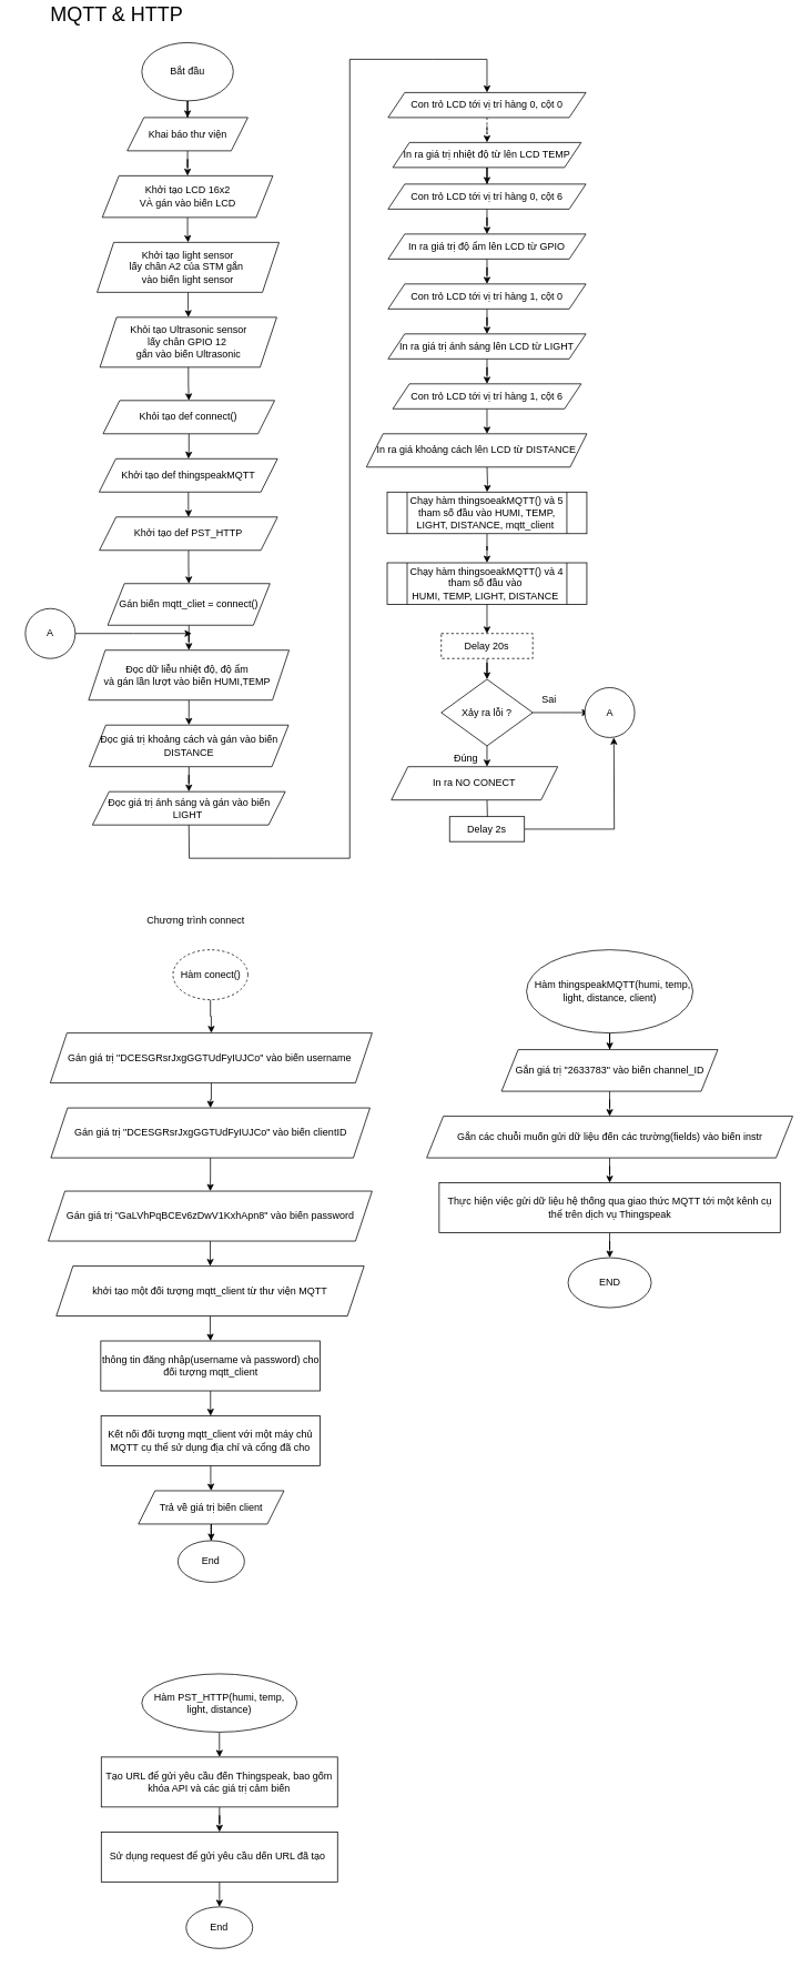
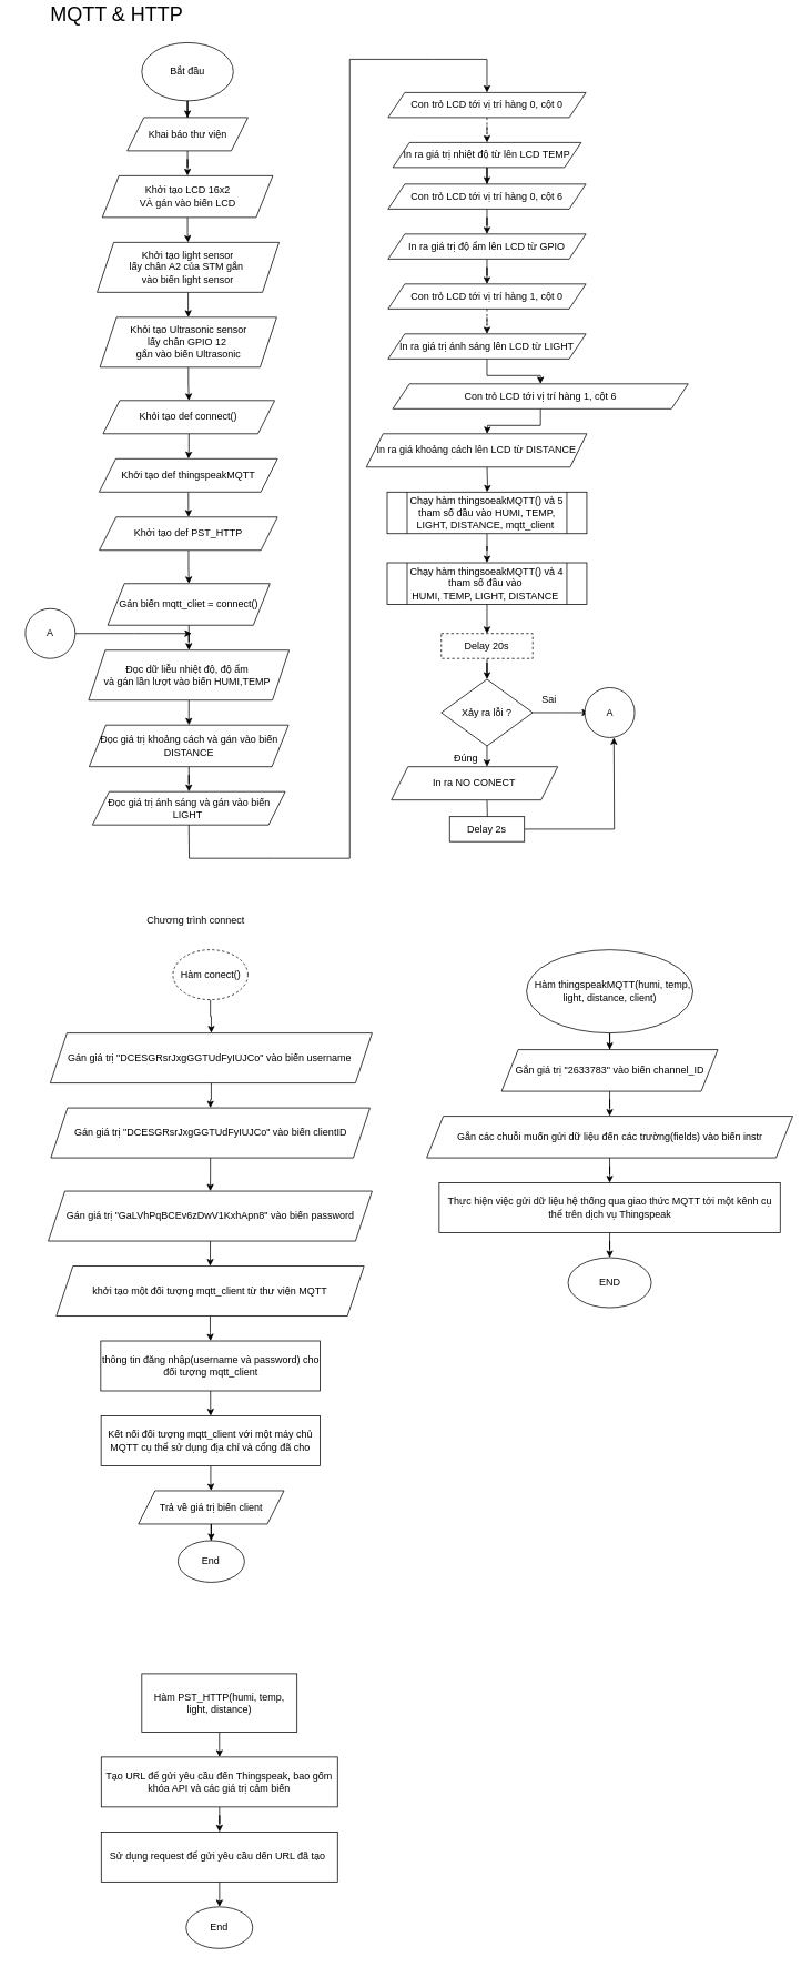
- <mxCell id="53" value="" style="edgeStyle=orthogonalEdgeStyle;rounded=0;orthogonalLoop=1;jettySize=auto;html=1;" edge="1" parent="1" source="54" target="56"><mxGeometry relative="1" as="geometry" /></mxCell>
+ <mxCell id="53" value="" style="edgeStyle=orthogonalEdgeStyle;rounded=0;orthogonalLoop=1;jettySize=auto;html=1;dashed=1;" edge="1" parent="1" source="54" target="56"><mxGeometry relative="1" as="geometry" /></mxCell>
- <mxCell id="51" value="Con trỏ LCD tới vị trí hàng 1, cột 6" style="shape=parallelogram;perimeter=parallelogramPerimeter;whiteSpace=wrap;html=1;fixedSize=1;" vertex="1" parent="1"><mxGeometry x="471.8" y="460" width="226.4" height="30" as="geometry" /></mxCell>
+ <mxCell id="51" value="Con trỏ LCD tới vị trí hàng 1, cột 6" style="shape=parallelogram;perimeter=parallelogramPerimeter;whiteSpace=wrap;html=1;fixedSize=1;" vertex="1" parent="1"><mxGeometry x="471.8" y="460" width="355" height="30" as="geometry" /></mxCell>
- <mxCell id="89" value="Hàm PST_HTTP(humi, temp, light, distance)" style="ellipse;whiteSpace=wrap;html=1;" vertex="1" parent="1"><mxGeometry x="170" y="2010" width="186.57" height="70" as="geometry" /></mxCell>
+ <mxCell id="89" value="Hàm PST_HTTP(humi, temp, light, distance)" style="whiteSpace=wrap;html=1;rounded=0;" vertex="1" parent="1"><mxGeometry x="170" y="2010" width="186.57" height="70" as="geometry" /></mxCell>
